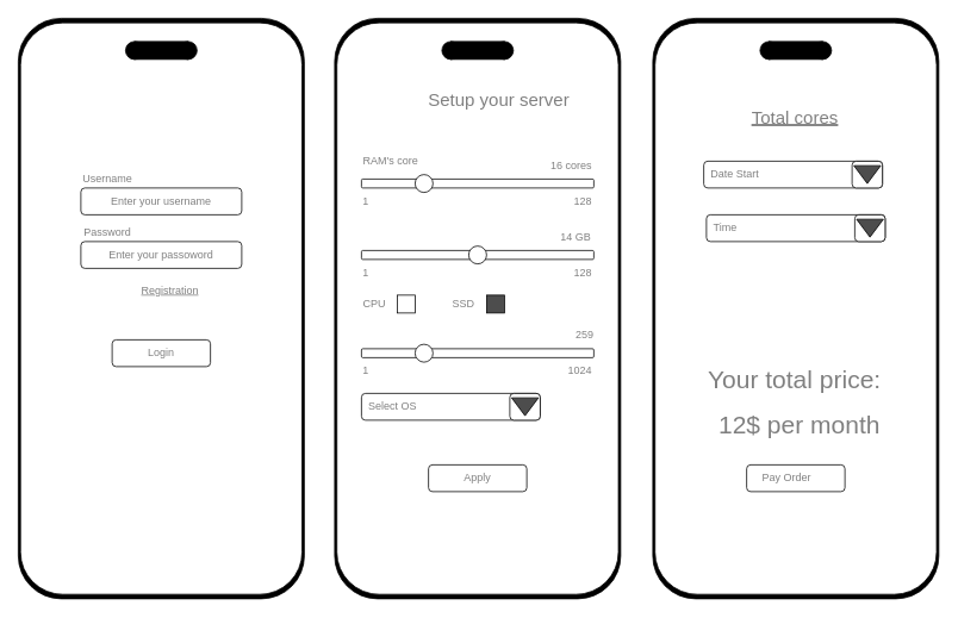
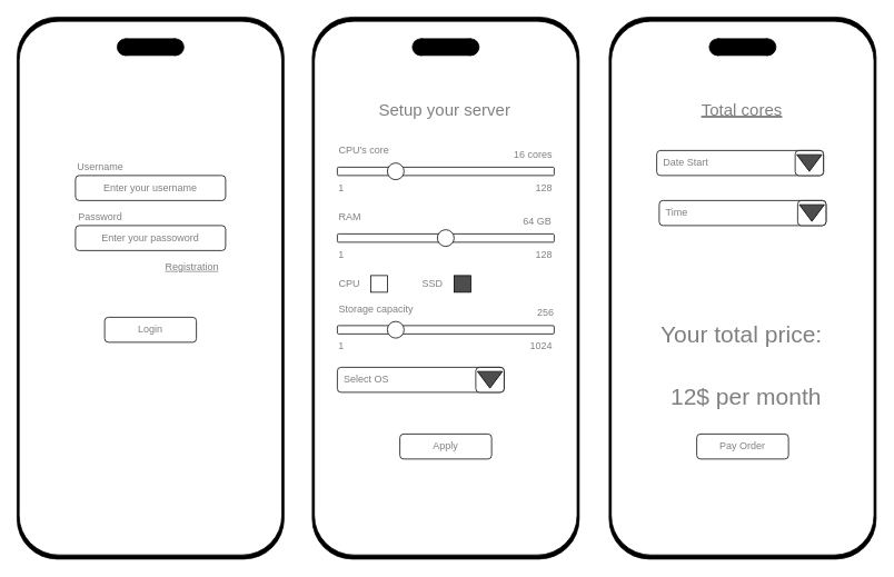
- <mxCell id="59" value="Setup your server" style="text;html=1;strokeColor=none;fillColor=none;align=left;verticalAlign=middle;whiteSpace=wrap;rounded=0;fontColor=#808080;fontSize=20;" parent="20" vertex="1"><mxGeometry x="103" y="80" width="164" height="20" as="geometry" /></mxCell>
+ <mxCell id="59" value="Setup your server" style="text;html=1;strokeColor=none;fillColor=none;align=left;verticalAlign=middle;whiteSpace=wrap;rounded=0;fontColor=#808080;fontSize=20;" parent="20" vertex="1"><mxGeometry x="78" y="100" width="164" height="20" as="geometry" /></mxCell>
- <mxCell id="30" value="RAM's core" style="text;html=1;strokeColor=none;fillColor=none;align=left;verticalAlign=middle;whiteSpace=wrap;rounded=0;fontColor=#808080;" parent="27" vertex="1"><mxGeometry width="80" height="20" as="geometry" /></mxCell>
+ <mxCell id="30" value="CPU's core" style="text;html=1;strokeColor=none;fillColor=none;align=left;verticalAlign=middle;whiteSpace=wrap;rounded=0;fontColor=#808080;" parent="27" vertex="1"><mxGeometry width="80" height="20" as="geometry" /></mxCell>
+ <mxCell id="37" value="RAM" style="text;html=1;strokeColor=none;fillColor=none;align=left;verticalAlign=middle;whiteSpace=wrap;rounded=0;fontColor=#808080;" parent="34" vertex="1"><mxGeometry width="80" height="20" as="geometry" /></mxCell>
- <mxCell id="40" value="14 GB" style="text;html=1;strokeColor=none;fillColor=none;align=center;verticalAlign=middle;whiteSpace=wrap;rounded=0;fontColor=#808080;" parent="34" vertex="1"><mxGeometry x="220" y="5" width="40" height="20" as="geometry" /></mxCell>
+ <mxCell id="40" value="64 GB" style="text;html=1;strokeColor=none;fillColor=none;align=center;verticalAlign=middle;whiteSpace=wrap;rounded=0;fontColor=#808080;" parent="34" vertex="1"><mxGeometry x="220" y="5" width="40" height="20" as="geometry" /></mxCell>
- <mxCell id="17" value="Registration" style="text;html=1;strokeColor=none;fillColor=none;align=center;verticalAlign=middle;whiteSpace=wrap;rounded=0;fontColor=#808080;fontStyle=4" parent="2" vertex="1"><mxGeometry x="130" y="295" width="80" height="20" as="geometry" /></mxCell>
+ <mxCell id="17" value="Registration" style="text;html=1;strokeColor=none;fillColor=none;align=center;verticalAlign=middle;whiteSpace=wrap;rounded=0;fontColor=#808080;fontStyle=4" parent="2" vertex="1"><mxGeometry x="170" y="290" width="80" height="20" as="geometry" /></mxCell>
+ <mxCell id="44" value="Storage capacity" style="text;html=1;strokeColor=none;fillColor=none;align=left;verticalAlign=middle;whiteSpace=wrap;rounded=0;fontColor=#808080;" parent="41" vertex="1"><mxGeometry width="110" height="20" as="geometry" /></mxCell>
- <mxCell id="47" value="259" style="text;html=1;strokeColor=none;fillColor=none;align=center;verticalAlign=middle;whiteSpace=wrap;rounded=0;fontColor=#808080;" parent="41" vertex="1"><mxGeometry x="240" y="5" width="20" height="20" as="geometry" /></mxCell>
+ <mxCell id="47" value="256" style="text;html=1;strokeColor=none;fillColor=none;align=center;verticalAlign=middle;whiteSpace=wrap;rounded=0;fontColor=#808080;" parent="41" vertex="1"><mxGeometry x="240" y="5" width="20" height="20" as="geometry" /></mxCell>
- <mxCell id="82" value="Your total price:" style="text;html=1;strokeColor=none;fillColor=none;align=left;verticalAlign=middle;whiteSpace=wrap;rounded=0;fontColor=#808080;fontSize=28;fontStyle=0" vertex="1" parent="62"><mxGeometry x="60" y="395" width="200" height="20" as="geometry" /></mxCell>
+ <mxCell id="82" value="Your total price:" style="text;html=1;strokeColor=none;fillColor=none;align=left;verticalAlign=middle;whiteSpace=wrap;rounded=0;fontColor=#808080;fontSize=28;fontStyle=0" vertex="1" parent="62"><mxGeometry x="60" y="370" width="200" height="20" as="geometry" /></mxCell>
- <mxCell id="71" value="Pay Order" style="text;html=1;strokeColor=none;fillColor=none;align=center;verticalAlign=middle;whiteSpace=wrap;rounded=0;fontColor=#808080;" parent="62" vertex="1"><mxGeometry x="120" y="505" width="60" height="20" as="geometry" /></mxCell>
+ <mxCell id="71" value="Pay Order" style="text;html=1;strokeColor=none;fillColor=none;align=center;verticalAlign=middle;whiteSpace=wrap;rounded=0;fontColor=#808080;" parent="62" vertex="1"><mxGeometry x="130" y="505" width="60" height="20" as="geometry" /></mxCell>
